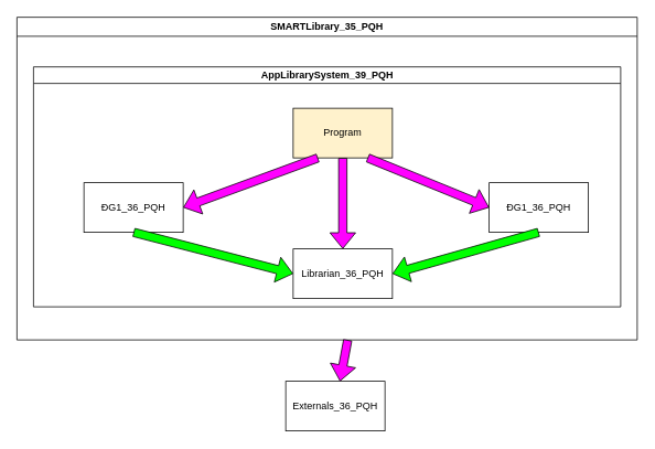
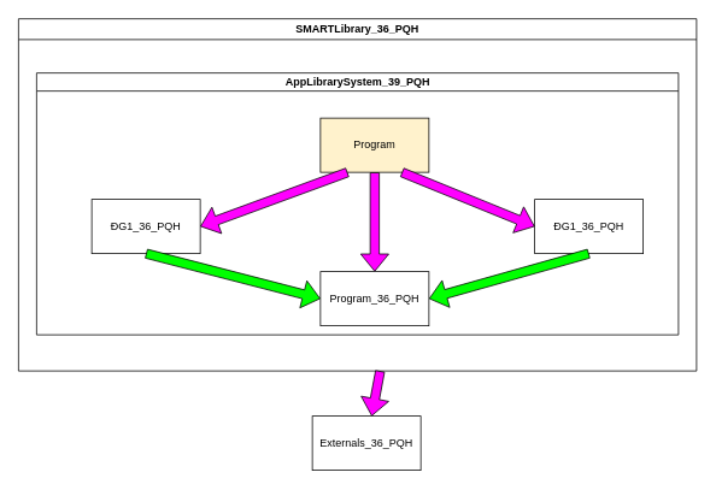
- <mxCell id="2" value="SMARTLibrary_35_PQH" style="swimlane;whiteSpace=wrap;html=1;" vertex="1" parent="1"><mxGeometry x="20" y="20" width="750" height="390" as="geometry" /></mxCell>
+ <mxCell id="2" value="SMARTLibrary_36_PQH" style="swimlane;whiteSpace=wrap;html=1;" vertex="1" parent="1"><mxGeometry x="20" y="20" width="750" height="390" as="geometry" /></mxCell>
- <mxCell id="8" value="Librarian_36_PQH" style="rounded=0;whiteSpace=wrap;html=1;" vertex="1" parent="3"><mxGeometry x="314" y="220" width="120" height="60" as="geometry" /></mxCell>
+ <mxCell id="8" value="Program_36_PQH" style="rounded=0;whiteSpace=wrap;html=1;" vertex="1" parent="3"><mxGeometry x="314" y="220" width="120" height="60" as="geometry" /></mxCell>
